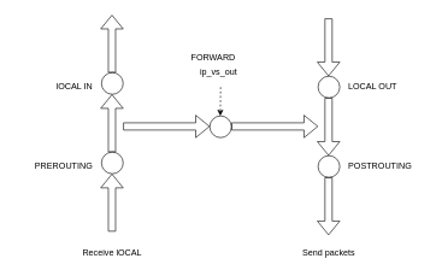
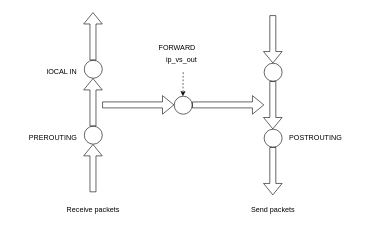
- <mxCell id="19" value="LOCAL OUT" style="text;html=1;strokeColor=none;fillColor=none;align=left;verticalAlign=middle;whiteSpace=wrap;rounded=0;" vertex="1" parent="1"><mxGeometry x="480" y="110" width="110" height="20" as="geometry" /></mxCell>
- <mxCell id="15" value="Receive lOCAL" style="text;html=1;strokeColor=none;fillColor=none;align=center;verticalAlign=middle;whiteSpace=wrap;rounded=0;" vertex="1" parent="1"><mxGeometry x="95" y="340" width="120" height="20" as="geometry" /></mxCell>
+ <mxCell id="15" value="Receive packets" style="text;html=1;strokeColor=none;fillColor=none;align=center;verticalAlign=middle;whiteSpace=wrap;rounded=0;" vertex="1" parent="1"><mxGeometry x="95" y="340" width="120" height="20" as="geometry" /></mxCell>
